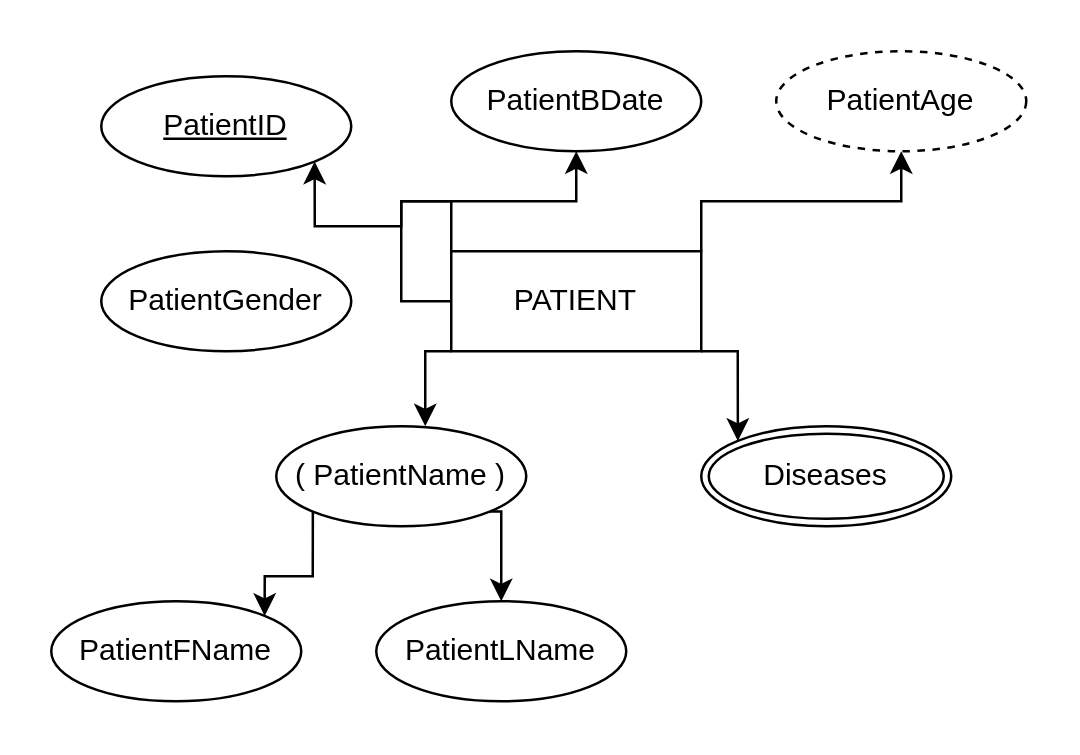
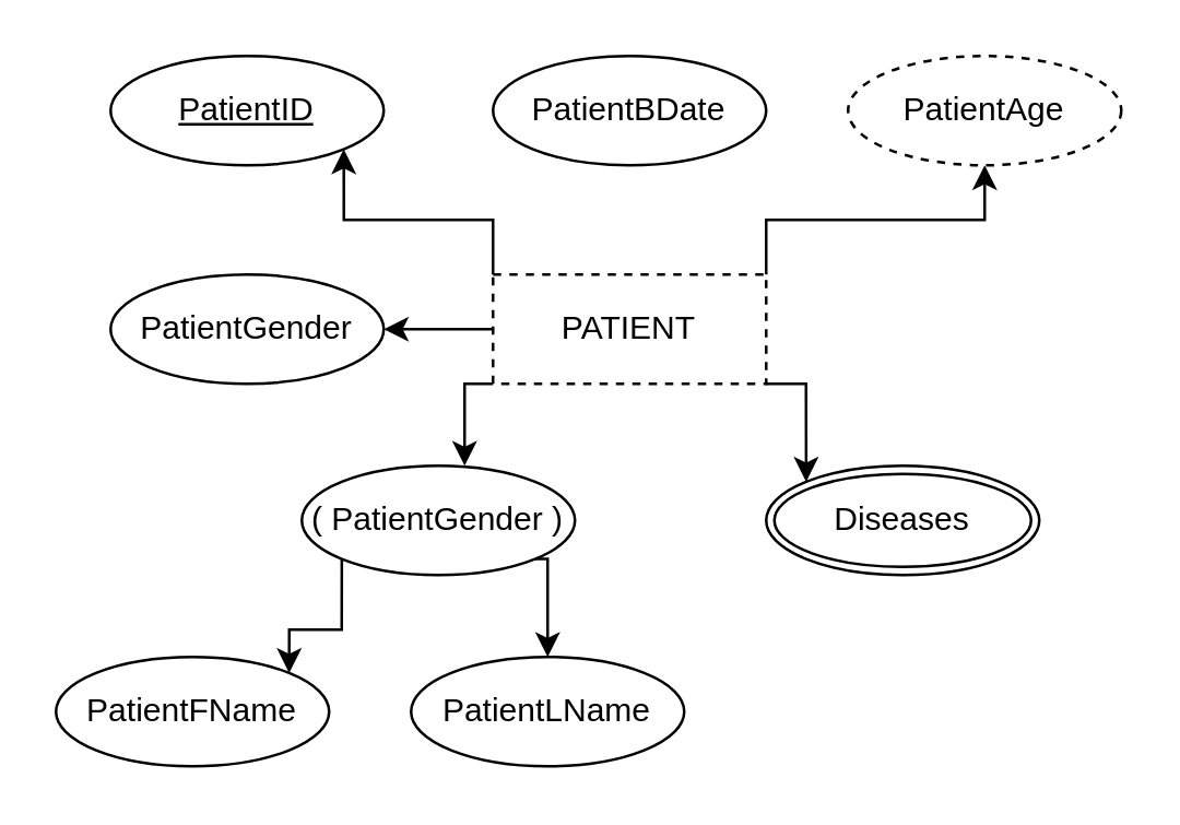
- <mxCell id="10" value="PatientID" style="ellipse;whiteSpace=wrap;html=1;align=center;fontStyle=4;" vertex="1" parent="1"><mxGeometry x="40" y="30" width="100" height="40" as="geometry" /></mxCell>
+ <mxCell id="10" value="PatientID" style="ellipse;whiteSpace=wrap;html=1;align=center;fontStyle=4;" vertex="1" parent="1"><mxGeometry x="40" y="20" width="100" height="40" as="geometry" /></mxCell>
- <mxCell id="4" style="edgeStyle=orthogonalEdgeStyle;rounded=0;orthogonalLoop=1;jettySize=auto;html=1;exitX=0;exitY=0.5;exitDx=0;exitDy=0;" edge="1" parent="1" source="7" target="8"><mxGeometry relative="1" as="geometry" /></mxCell>
+ <mxCell id="4" style="edgeStyle=orthogonalEdgeStyle;rounded=0;orthogonalLoop=1;jettySize=auto;html=1;exitX=0;exitY=0.5;exitDx=0;exitDy=0;" edge="1" parent="1" source="7" target="11"><mxGeometry relative="1" as="geometry" /></mxCell>
- <mxCell id="7" value="PATIENT" style="whiteSpace=wrap;html=1;align=center;" vertex="1" parent="1"><mxGeometry x="180" y="100" width="100" height="40" as="geometry" /></mxCell>
+ <mxCell id="7" value="PATIENT" style="whiteSpace=wrap;html=1;align=center;dashed=1;" vertex="1" parent="1"><mxGeometry x="180" y="100" width="100" height="40" as="geometry" /></mxCell>
- <mxCell id="14" value="( PatientName )" style="ellipse;whiteSpace=wrap;html=1;align=center;" vertex="1" parent="1"><mxGeometry x="110" y="170" width="100" height="40" as="geometry" /></mxCell>
+ <mxCell id="14" value="( PatientGender )" style="ellipse;whiteSpace=wrap;html=1;align=center;" vertex="1" parent="1"><mxGeometry x="110" y="170" width="100" height="40" as="geometry" /></mxCell>
